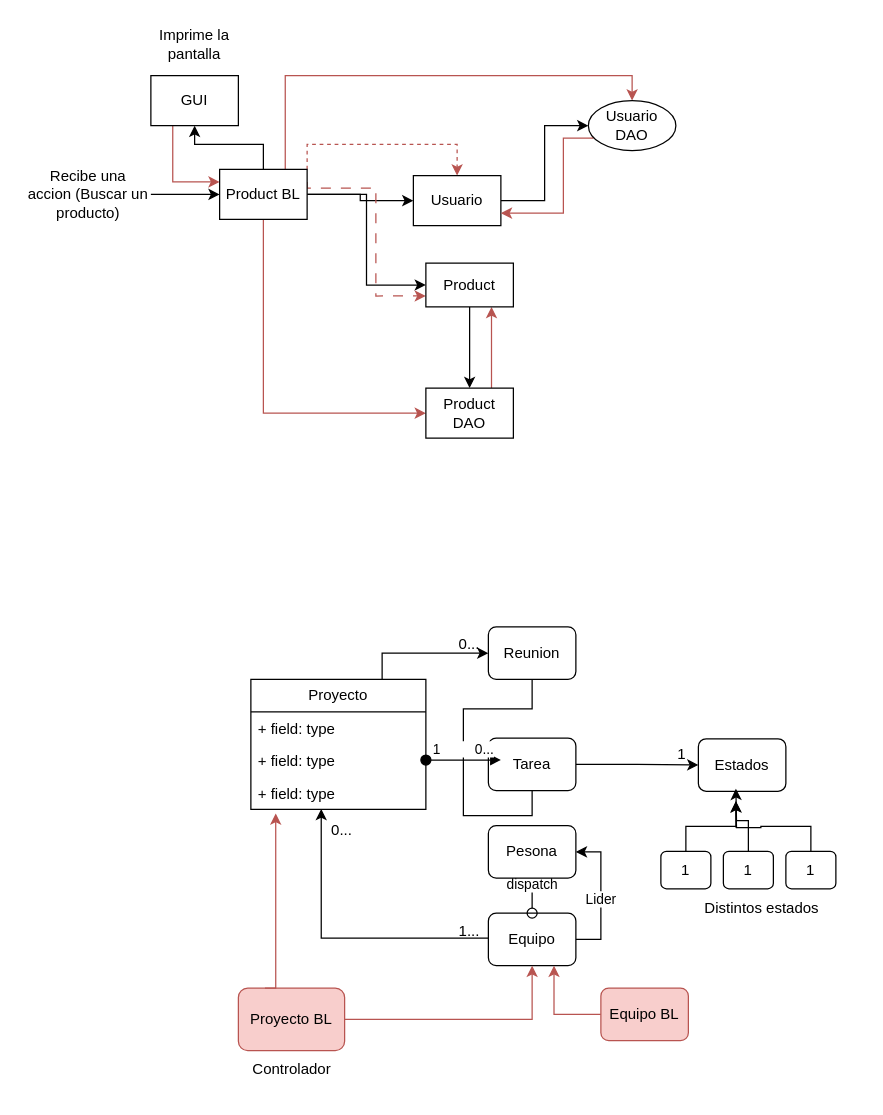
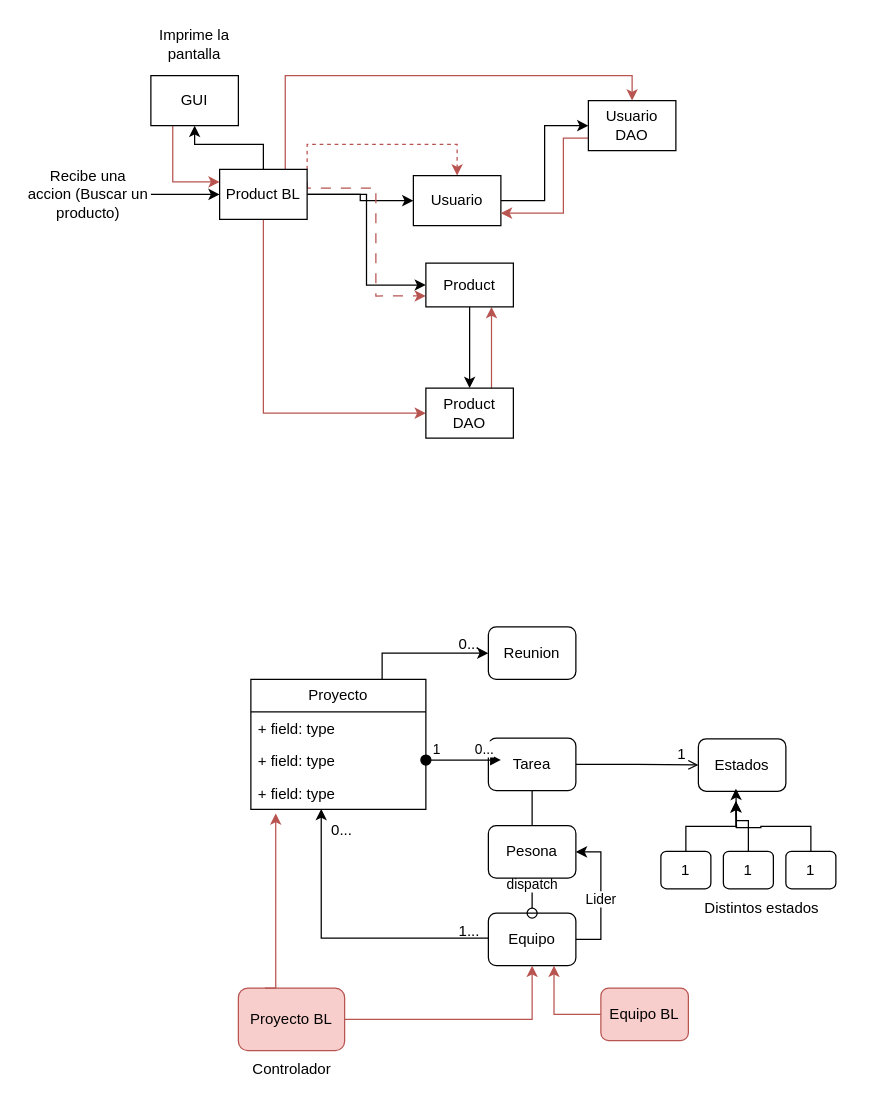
- <mxCell id="19" value="Usuario DAO" style="ellipse;whiteSpace=wrap;html=1;" parent="1" vertex="1"><mxGeometry x="470" y="80" width="70" height="40" as="geometry" /></mxCell>
+ <mxCell id="19" value="Usuario DAO" style="rounded=0;whiteSpace=wrap;html=1;" parent="1" vertex="1"><mxGeometry x="470" y="80" width="70" height="40" as="geometry" /></mxCell>
- <mxCell id="29" style="edgeStyle=orthogonalEdgeStyle;rounded=0;orthogonalLoop=1;jettySize=auto;html=1;exitX=1;exitY=0.5;exitDx=0;exitDy=0;" parent="1" source="31" target="33" edge="1"><mxGeometry relative="1" as="geometry" /></mxCell>
+ <mxCell id="29" style="edgeStyle=orthogonalEdgeStyle;rounded=0;orthogonalLoop=1;jettySize=auto;html=1;exitX=1;exitY=0.5;exitDx=0;exitDy=0;endArrow=open;" parent="1" source="31" target="33" edge="1"><mxGeometry relative="1" as="geometry" /></mxCell>
- <mxCell id="30" style="edgeStyle=orthogonalEdgeStyle;rounded=0;orthogonalLoop=1;jettySize=auto;html=1;exitX=0.5;exitY=1;exitDx=0;exitDy=0;endArrow=none;endFill=0;" parent="1" source="31" target="46" edge="1"><mxGeometry relative="1" as="geometry" /></mxCell>
+ <mxCell id="30" style="edgeStyle=orthogonalEdgeStyle;rounded=0;orthogonalLoop=1;jettySize=auto;html=1;exitX=0.5;exitY=1;exitDx=0;exitDy=0;entryX=0.5;entryY=0;entryDx=0;entryDy=0;endArrow=none;endFill=0;" parent="1" source="31" target="45" edge="1"><mxGeometry relative="1" as="geometry" /></mxCell>
